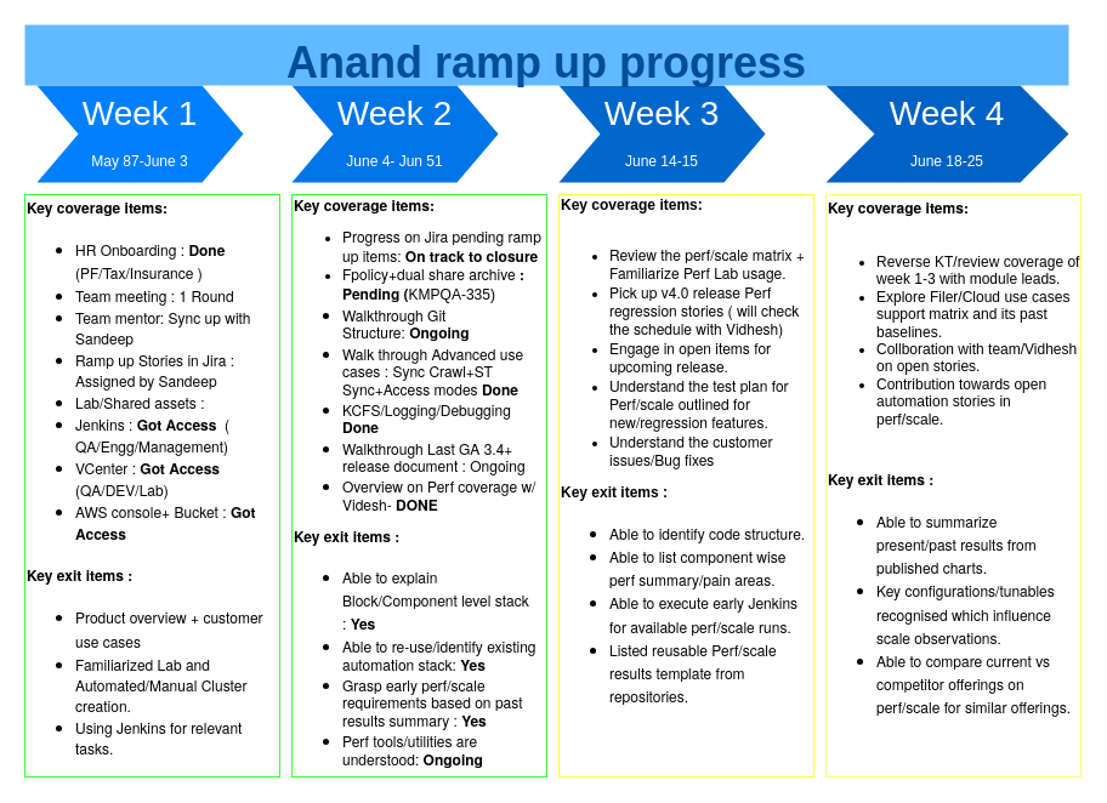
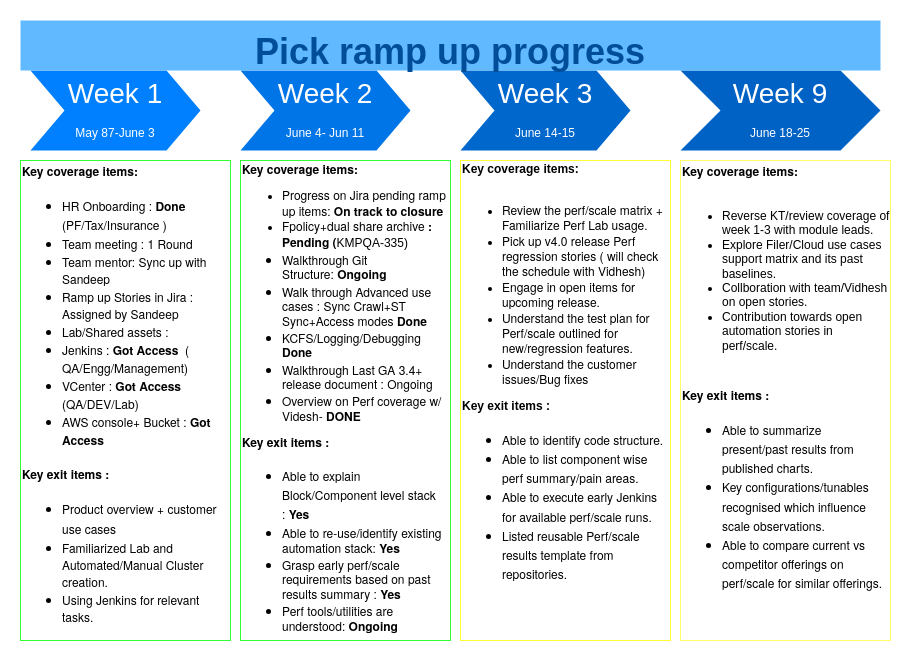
- <mxCell id="6" value="&lt;font style=&quot;font-size: 36px&quot;&gt;Anand ramp up progress&lt;/font&gt;" style="text;html=1;strokeColor=none;fillColor=#61BAFF;align=center;verticalAlign=middle;whiteSpace=wrap;fontSize=54;fontStyle=1;fontColor=#004D99;" parent="1" vertex="1"><mxGeometry x="20" y="20" width="860" height="50" as="geometry" /></mxCell>
+ <mxCell id="6" value="&lt;font style=&quot;font-size: 36px&quot;&gt;Pick ramp up progress&lt;/font&gt;" style="text;html=1;strokeColor=none;fillColor=#61BAFF;align=center;verticalAlign=middle;whiteSpace=wrap;fontSize=54;fontStyle=1;fontColor=#004D99;" parent="1" vertex="1"><mxGeometry x="20" y="20" width="860" height="50" as="geometry" /></mxCell>
- <mxCell id="3" value="Week 2&lt;br&gt;&lt;font style=&quot;font-size: 12px&quot;&gt;J&lt;font&gt;u&lt;/font&gt;&lt;/font&gt;&lt;font style=&quot;font-size: 12px&quot;&gt;ne 4- Jun 51&lt;/font&gt;" style="shape=step;whiteSpace=wrap;html=1;fontSize=28;fillColor=#0075E8;fontColor=#FFFFFF;strokeColor=none;" parent="1" vertex="1"><mxGeometry x="240" y="70" width="170" height="80" as="geometry" /></mxCell>
+ <mxCell id="3" value="Week 2&lt;br&gt;&lt;font style=&quot;font-size: 12px&quot;&gt;J&lt;font&gt;u&lt;/font&gt;&lt;/font&gt;&lt;font style=&quot;font-size: 12px&quot;&gt;ne 4- Jun 11&lt;/font&gt;" style="shape=step;whiteSpace=wrap;html=1;fontSize=28;fillColor=#0075E8;fontColor=#FFFFFF;strokeColor=none;" parent="1" vertex="1"><mxGeometry x="240" y="70" width="170" height="80" as="geometry" /></mxCell>
- <mxCell id="5" value="Week 4&lt;br&gt;&lt;font style=&quot;font-size: 12px&quot;&gt;June 18-25&lt;/font&gt;" style="shape=step;whiteSpace=wrap;html=1;fontSize=28;fillColor=#0062C4;fontColor=#FFFFFF;strokeColor=none;" parent="1" vertex="1"><mxGeometry x="680" y="70" width="200" height="80" as="geometry" /></mxCell>
+ <mxCell id="5" value="Week 9&lt;br&gt;&lt;font style=&quot;font-size: 12px&quot;&gt;June 18-25&lt;/font&gt;" style="shape=step;whiteSpace=wrap;html=1;fontSize=28;fillColor=#0062C4;fontColor=#FFFFFF;strokeColor=none;" parent="1" vertex="1"><mxGeometry x="680" y="70" width="200" height="80" as="geometry" /></mxCell>
